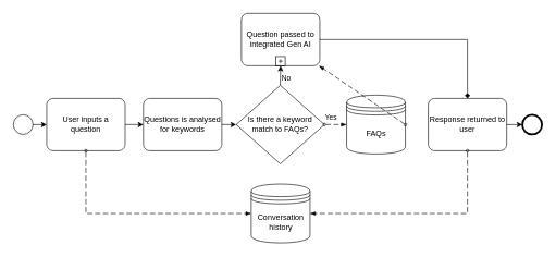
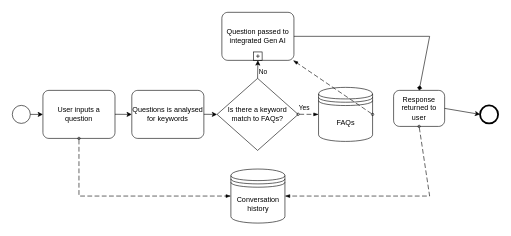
- <mxCell id="8" value="Response returned to user" style="points=[[0.25,0,0],[0.5,0,0],[0.75,0,0],[1,0.25,0],[1,0.5,0],[1,0.75,0],[0.75,1,0],[0.5,1,0],[0.25,1,0],[0,0.75,0],[0,0.5,0],[0,0.25,0]];shape=mxgraph.bpmn.task;whiteSpace=wrap;rectStyle=rounded;size=10;html=1;container=1;expand=0;collapsible=0;taskMarker=abstract;" vertex="1" parent="1"><mxGeometry x="655" y="150" width="120" height="80" as="geometry" /></mxCell>
+ <mxCell id="8" value="Response returned to user" style="points=[[0.25,0,0],[0.5,0,0],[0.75,0,0],[1,0.25,0],[1,0.5,0],[1,0.75,0],[0.75,1,0],[0.5,1,0],[0.25,1,0],[0,0.75,0],[0,0.5,0],[0,0.25,0]];shape=mxgraph.bpmn.task;whiteSpace=wrap;rectStyle=rounded;size=10;html=1;container=1;expand=0;collapsible=0;taskMarker=abstract;" vertex="1" parent="1"><mxGeometry x="655" y="150" width="85" height="60" as="geometry" /></mxCell>
